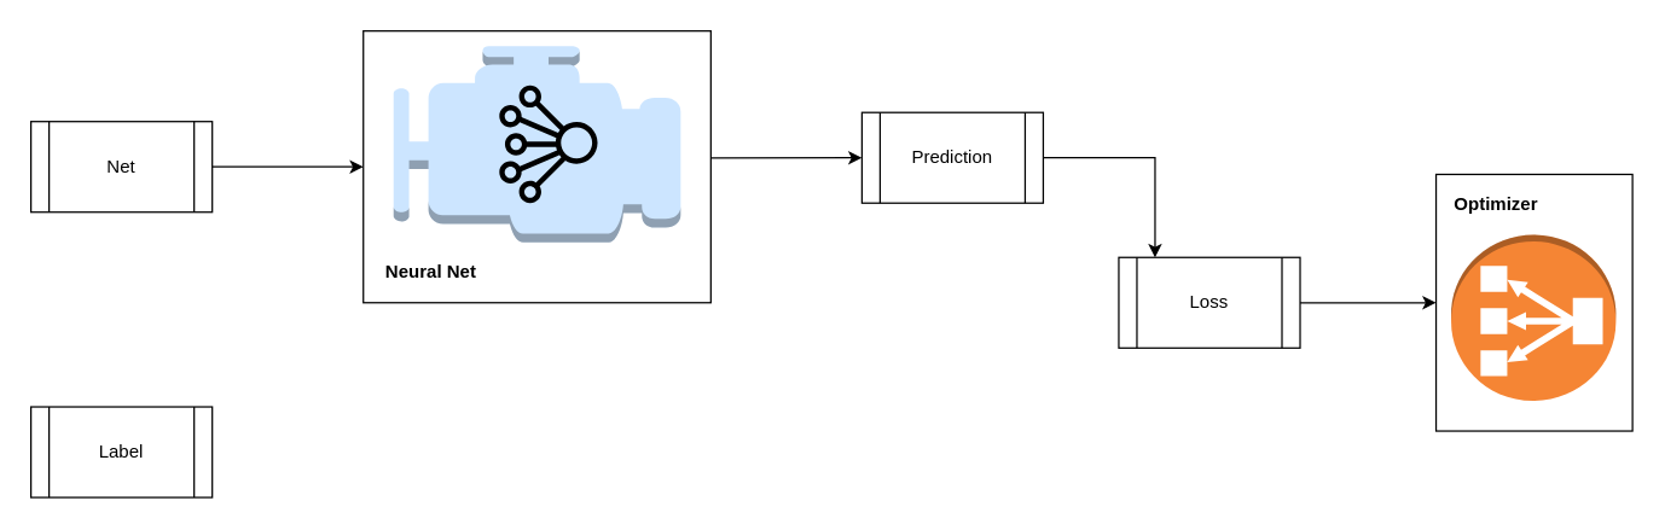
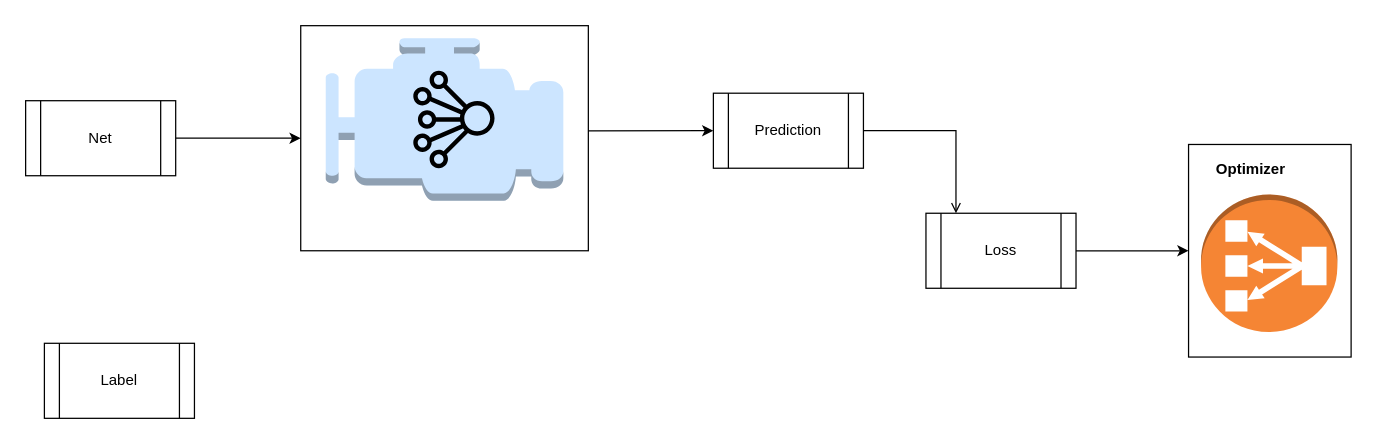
- <mxCell id="16" value="&lt;b&gt;Optimizer&lt;/b&gt;" style="text;html=1;strokeColor=none;fillColor=none;align=center;verticalAlign=middle;whiteSpace=wrap;rounded=0;" vertex="1" parent="1"><mxGeometry x="970" y="125" width="40" height="20" as="geometry" /></mxCell>
+ <mxCell id="16" value="&lt;b&gt;Optimizer&lt;/b&gt;" style="text;html=1;strokeColor=none;fillColor=none;align=center;verticalAlign=middle;whiteSpace=wrap;rounded=0;" vertex="1" parent="1"><mxGeometry x="980" y="125" width="40" height="20" as="geometry" /></mxCell>
- <mxCell id="7" style="edgeStyle=orthogonalEdgeStyle;rounded=0;orthogonalLoop=1;jettySize=auto;html=1;exitX=1;exitY=0.5;exitDx=0;exitDy=0;entryX=0.2;entryY=0;entryDx=0;entryDy=0;strokeColor=#000000;strokeWidth=1;entryPerimeter=0;" edge="1" parent="1" source="8" target="13"><mxGeometry relative="1" as="geometry" /></mxCell>
+ <mxCell id="7" style="edgeStyle=orthogonalEdgeStyle;rounded=0;orthogonalLoop=1;jettySize=auto;html=1;exitX=1;exitY=0.5;exitDx=0;exitDy=0;entryX=0.2;entryY=0;entryDx=0;entryDy=0;strokeColor=#000000;strokeWidth=1;entryPerimeter=0;endArrow=open;" edge="1" parent="1" source="8" target="13"><mxGeometry relative="1" as="geometry" /></mxCell>
- <mxCell id="9" value="&lt;b&gt;Neural Net&lt;/b&gt;" style="text;html=1;strokeColor=none;fillColor=none;align=center;verticalAlign=middle;whiteSpace=wrap;rounded=0;" parent="1" vertex="1"><mxGeometry x="250" y="170" width="70" height="20" as="geometry" /></mxCell>
- <mxCell id="11" value="Label" style="shape=process;whiteSpace=wrap;html=1;backgroundOutline=1;strokeWidth=1;" vertex="1" parent="1"><mxGeometry x="20" y="269" width="120" height="60" as="geometry" /></mxCell>
+ <mxCell id="11" value="Label" style="shape=process;whiteSpace=wrap;html=1;backgroundOutline=1;strokeWidth=1;" vertex="1" parent="1"><mxGeometry x="35" y="274" width="120" height="60" as="geometry" /></mxCell>
